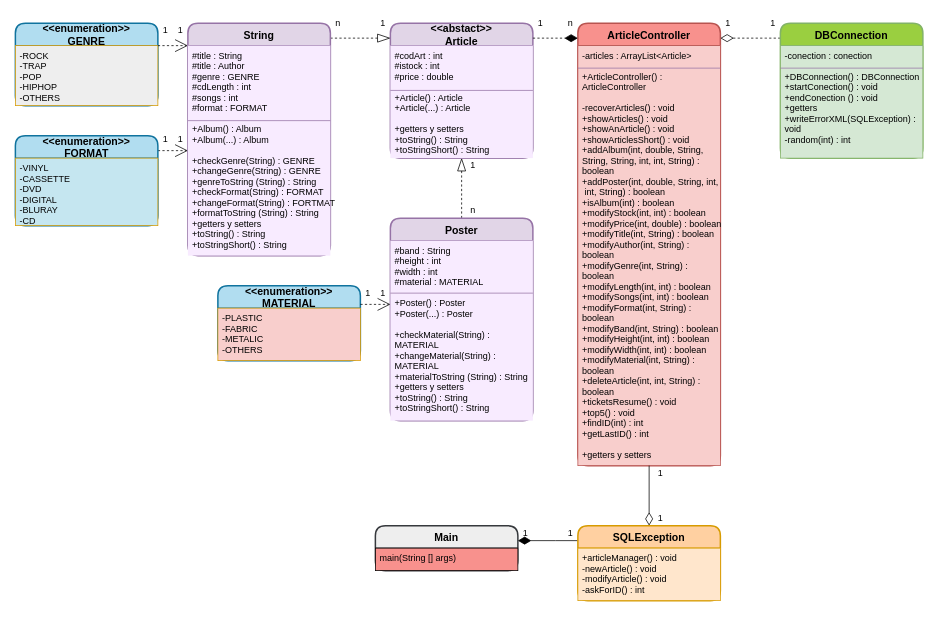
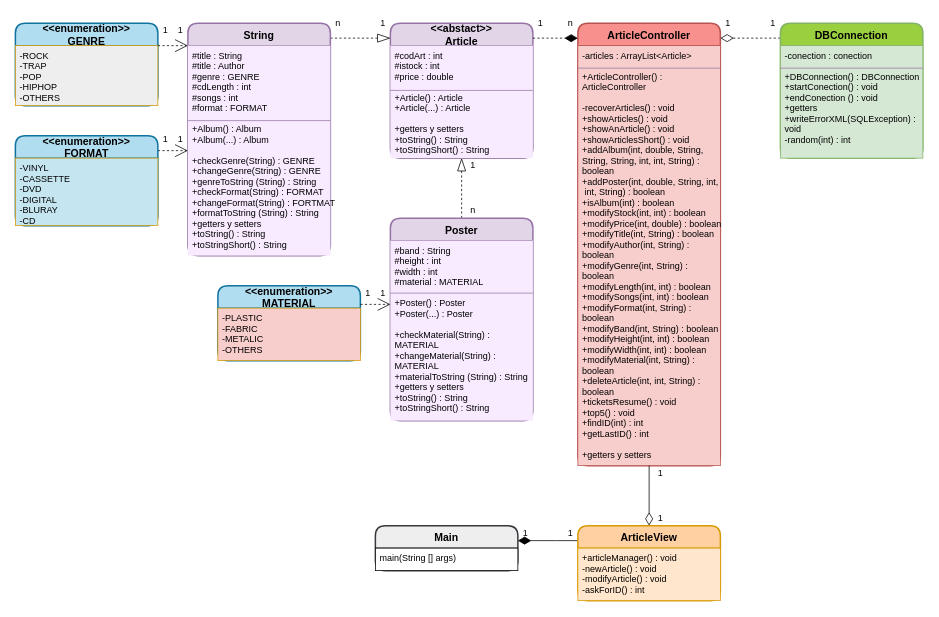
- <mxCell id="11" value="SQLException" style="swimlane;childLayout=stackLayout;horizontal=1;startSize=30;horizontalStack=0;rounded=1;fontSize=14;fontStyle=1;strokeWidth=2;resizeParent=0;resizeLast=1;shadow=0;dashed=0;align=center;fillColor=#FFD0A1;strokeColor=#d79b00;swimlaneFillColor=none;" parent="1" vertex="1"><mxGeometry x="770" y="700" width="190" height="100" as="geometry" /></mxCell>
+ <mxCell id="11" value="ArticleView" style="swimlane;childLayout=stackLayout;horizontal=1;startSize=30;horizontalStack=0;rounded=1;fontSize=14;fontStyle=1;strokeWidth=2;resizeParent=0;resizeLast=1;shadow=0;dashed=0;align=center;fillColor=#FFD0A1;strokeColor=#d79b00;swimlaneFillColor=none;" parent="1" vertex="1"><mxGeometry x="770" y="700" width="190" height="100" as="geometry" /></mxCell>
- <mxCell id="8" value="main(String [] args)" style="align=left;spacingLeft=4;fontSize=12;verticalAlign=top;resizable=0;rotatable=0;part=1;fillColor=#f8918d;" parent="7" vertex="1"><mxGeometry y="30" width="190" height="30" as="geometry" /></mxCell>
+ <mxCell id="8" value="main(String [] args)" style="align=left;spacingLeft=4;fontSize=12;verticalAlign=top;resizable=0;rotatable=0;part=1;" parent="7" vertex="1"><mxGeometry y="30" width="190" height="30" as="geometry" /></mxCell>
